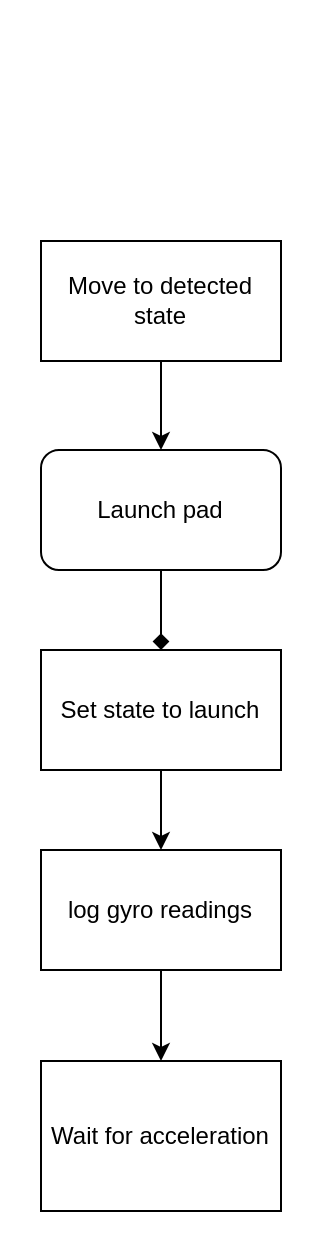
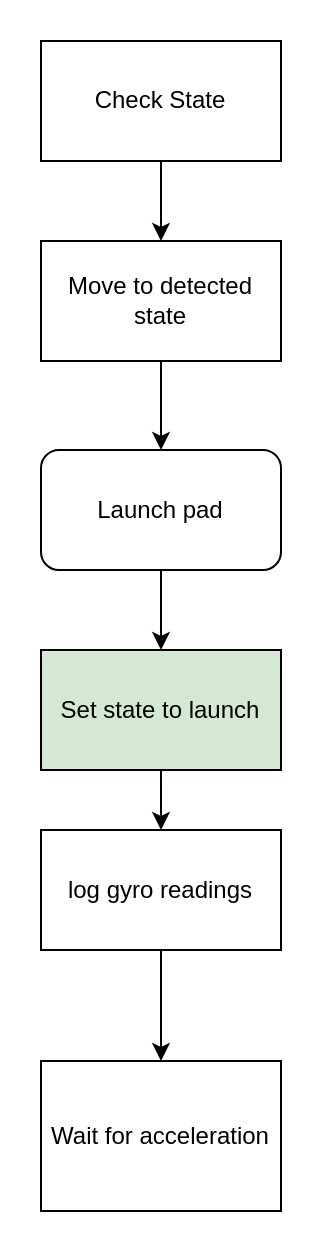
+ <mxCell id="3" value="Check State" style="rounded=0;whiteSpace=wrap;html=1;" vertex="1" parent="1"><mxGeometry x="20" y="20" width="120" height="60" as="geometry" /></mxCell>
+ <mxCell id="2" value="" style="edgeStyle=orthogonalEdgeStyle;rounded=0;orthogonalLoop=1;jettySize=auto;html=1;" edge="1" parent="1" source="3" target="5"><mxGeometry relative="1" as="geometry" /></mxCell>
- <mxCell id="6" value="" style="edgeStyle=orthogonalEdgeStyle;rounded=0;orthogonalLoop=1;jettySize=auto;html=1;endArrow=diamond;" edge="1" parent="1" source="7" target="9"><mxGeometry relative="1" as="geometry" /></mxCell>
+ <mxCell id="6" value="" style="edgeStyle=orthogonalEdgeStyle;rounded=0;orthogonalLoop=1;jettySize=auto;html=1;" edge="1" parent="1" source="7" target="9"><mxGeometry relative="1" as="geometry" /></mxCell>
- <mxCell id="9" value="Set state to launch" style="rounded=0;whiteSpace=wrap;html=1;" vertex="1" parent="1"><mxGeometry x="20" y="324.5" width="120" height="60" as="geometry" /></mxCell>
+ <mxCell id="9" value="Set state to launch" style="rounded=0;whiteSpace=wrap;html=1;fillColor=#d5e8d4;" vertex="1" parent="1"><mxGeometry x="20" y="324.5" width="120" height="60" as="geometry" /></mxCell>
- <mxCell id="11" value="log gyro readings" style="rounded=0;whiteSpace=wrap;html=1;" vertex="1" parent="1"><mxGeometry x="20" y="424.5" width="120" height="60" as="geometry" /></mxCell>
+ <mxCell id="11" value="log gyro readings" style="rounded=0;whiteSpace=wrap;html=1;" vertex="1" parent="1"><mxGeometry x="20" y="414.5" width="120" height="60" as="geometry" /></mxCell>
